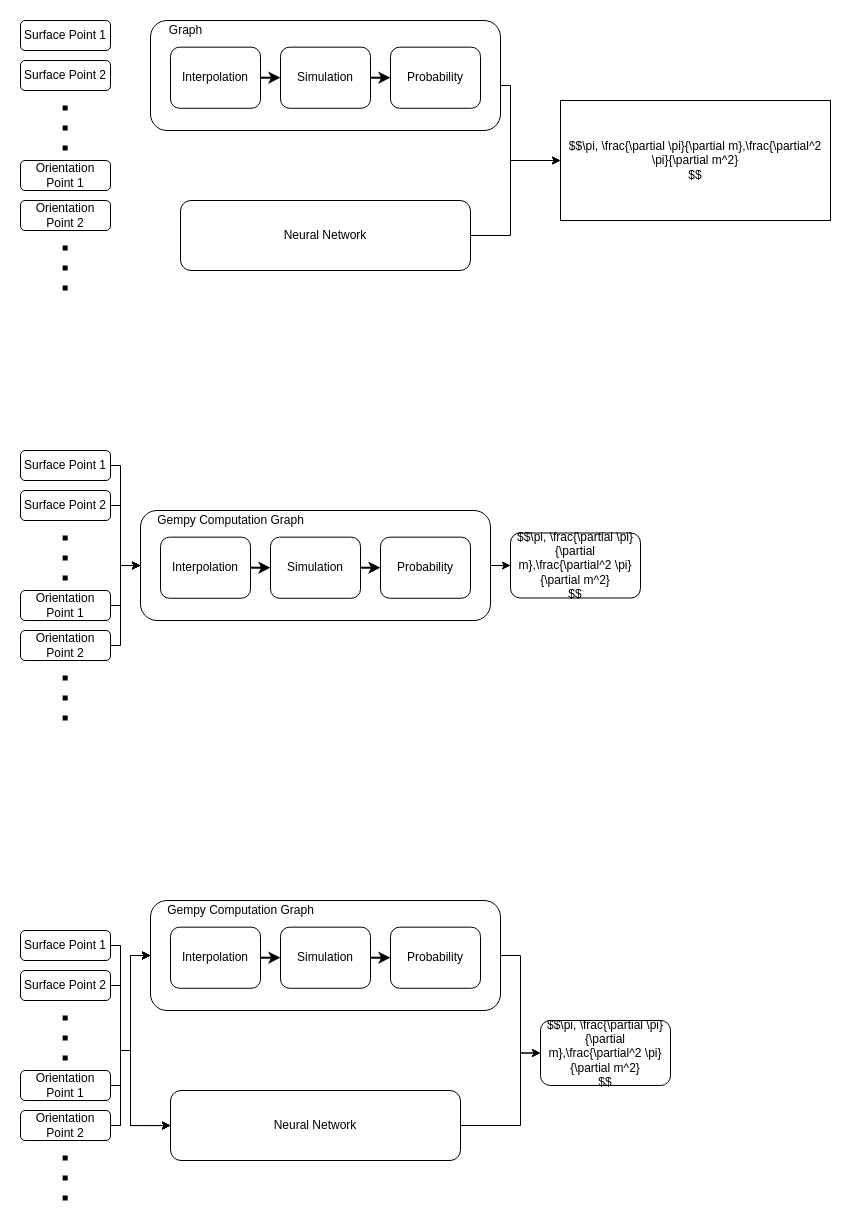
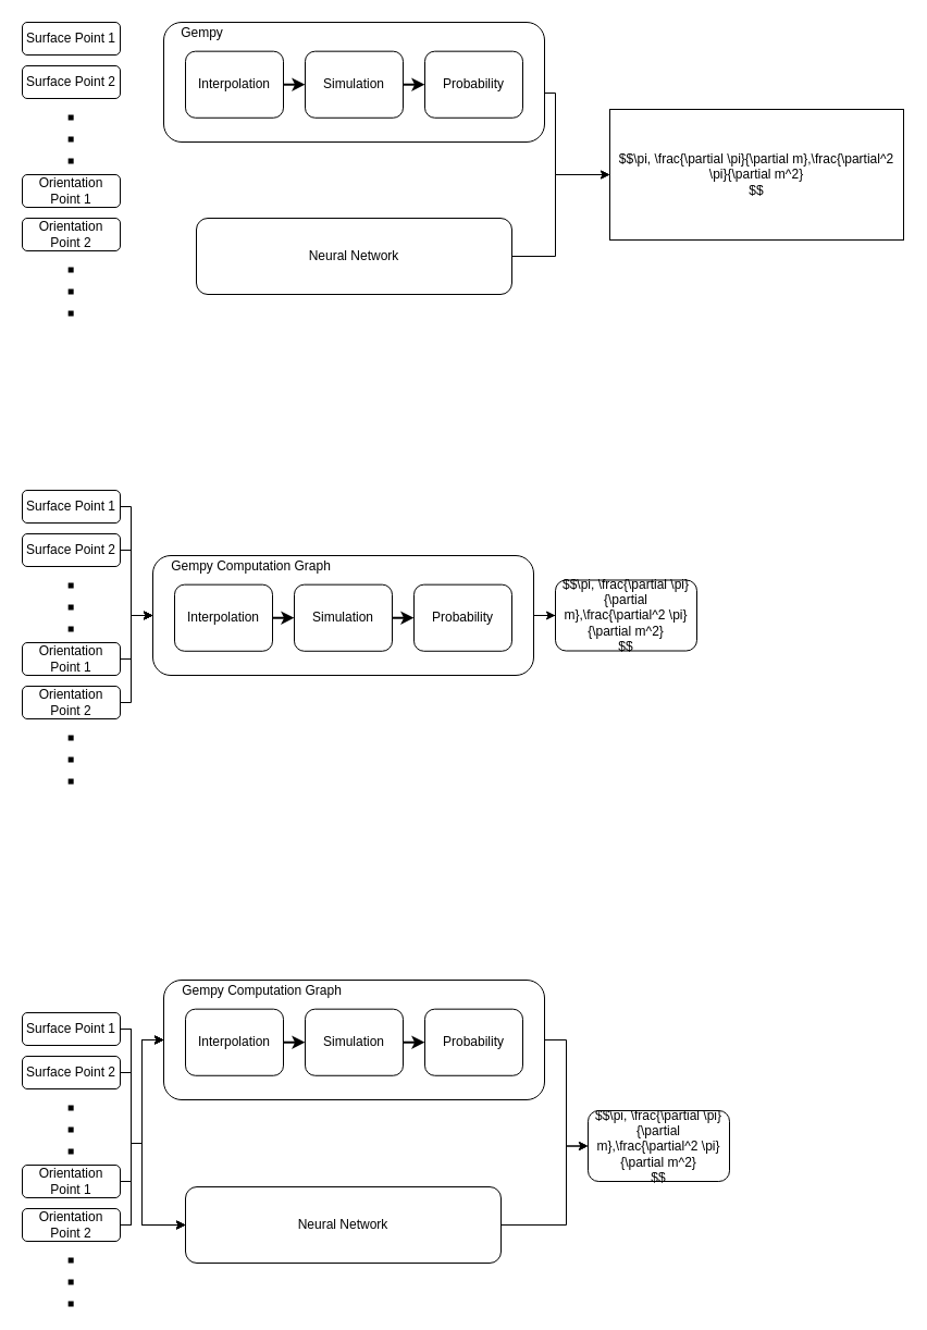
- <mxCell id="9" value="Graph" style="text;html=1;align=center;verticalAlign=middle;resizable=0;points=[];autosize=1;" vertex="1" parent="2"><mxGeometry x="10" y="-10" width="50" height="20" as="geometry" /></mxCell>
+ <mxCell id="9" value="Gempy" style="text;html=1;align=center;verticalAlign=middle;resizable=0;points=[];autosize=1;" vertex="1" parent="2"><mxGeometry x="10" y="-10" width="50" height="20" as="geometry" /></mxCell>
